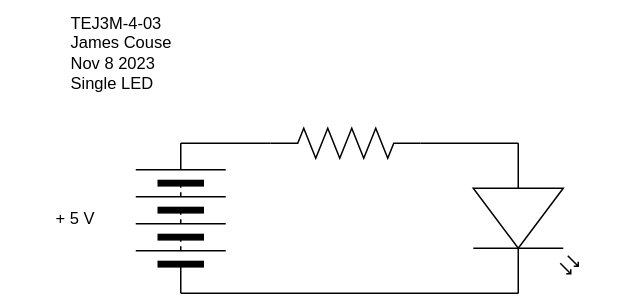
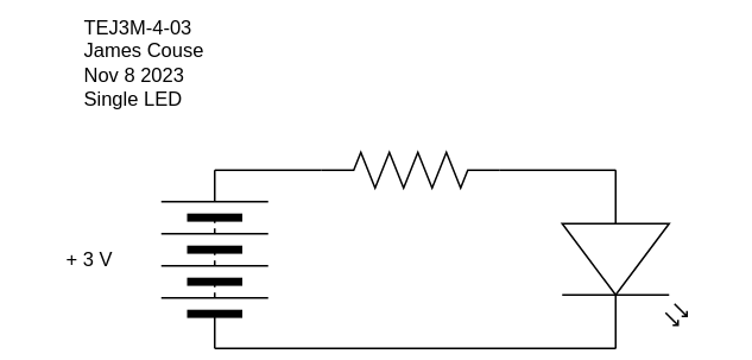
- <mxCell id="8" value="+ 5 V" style="text;strokeColor=none;align=center;fillColor=none;html=1;verticalAlign=middle;whiteSpace=wrap;rounded=0;fontFamily=Helvetica;fontSize=11;fontColor=default;" vertex="1" parent="1"><mxGeometry x="20" y="130" width="60" height="30" as="geometry" /></mxCell>
+ <mxCell id="8" value="+ 3 V" style="text;strokeColor=none;align=center;fillColor=none;html=1;verticalAlign=middle;whiteSpace=wrap;rounded=0;fontFamily=Helvetica;fontSize=11;fontColor=default;" vertex="1" parent="1"><mxGeometry x="20" y="130" width="60" height="30" as="geometry" /></mxCell>
